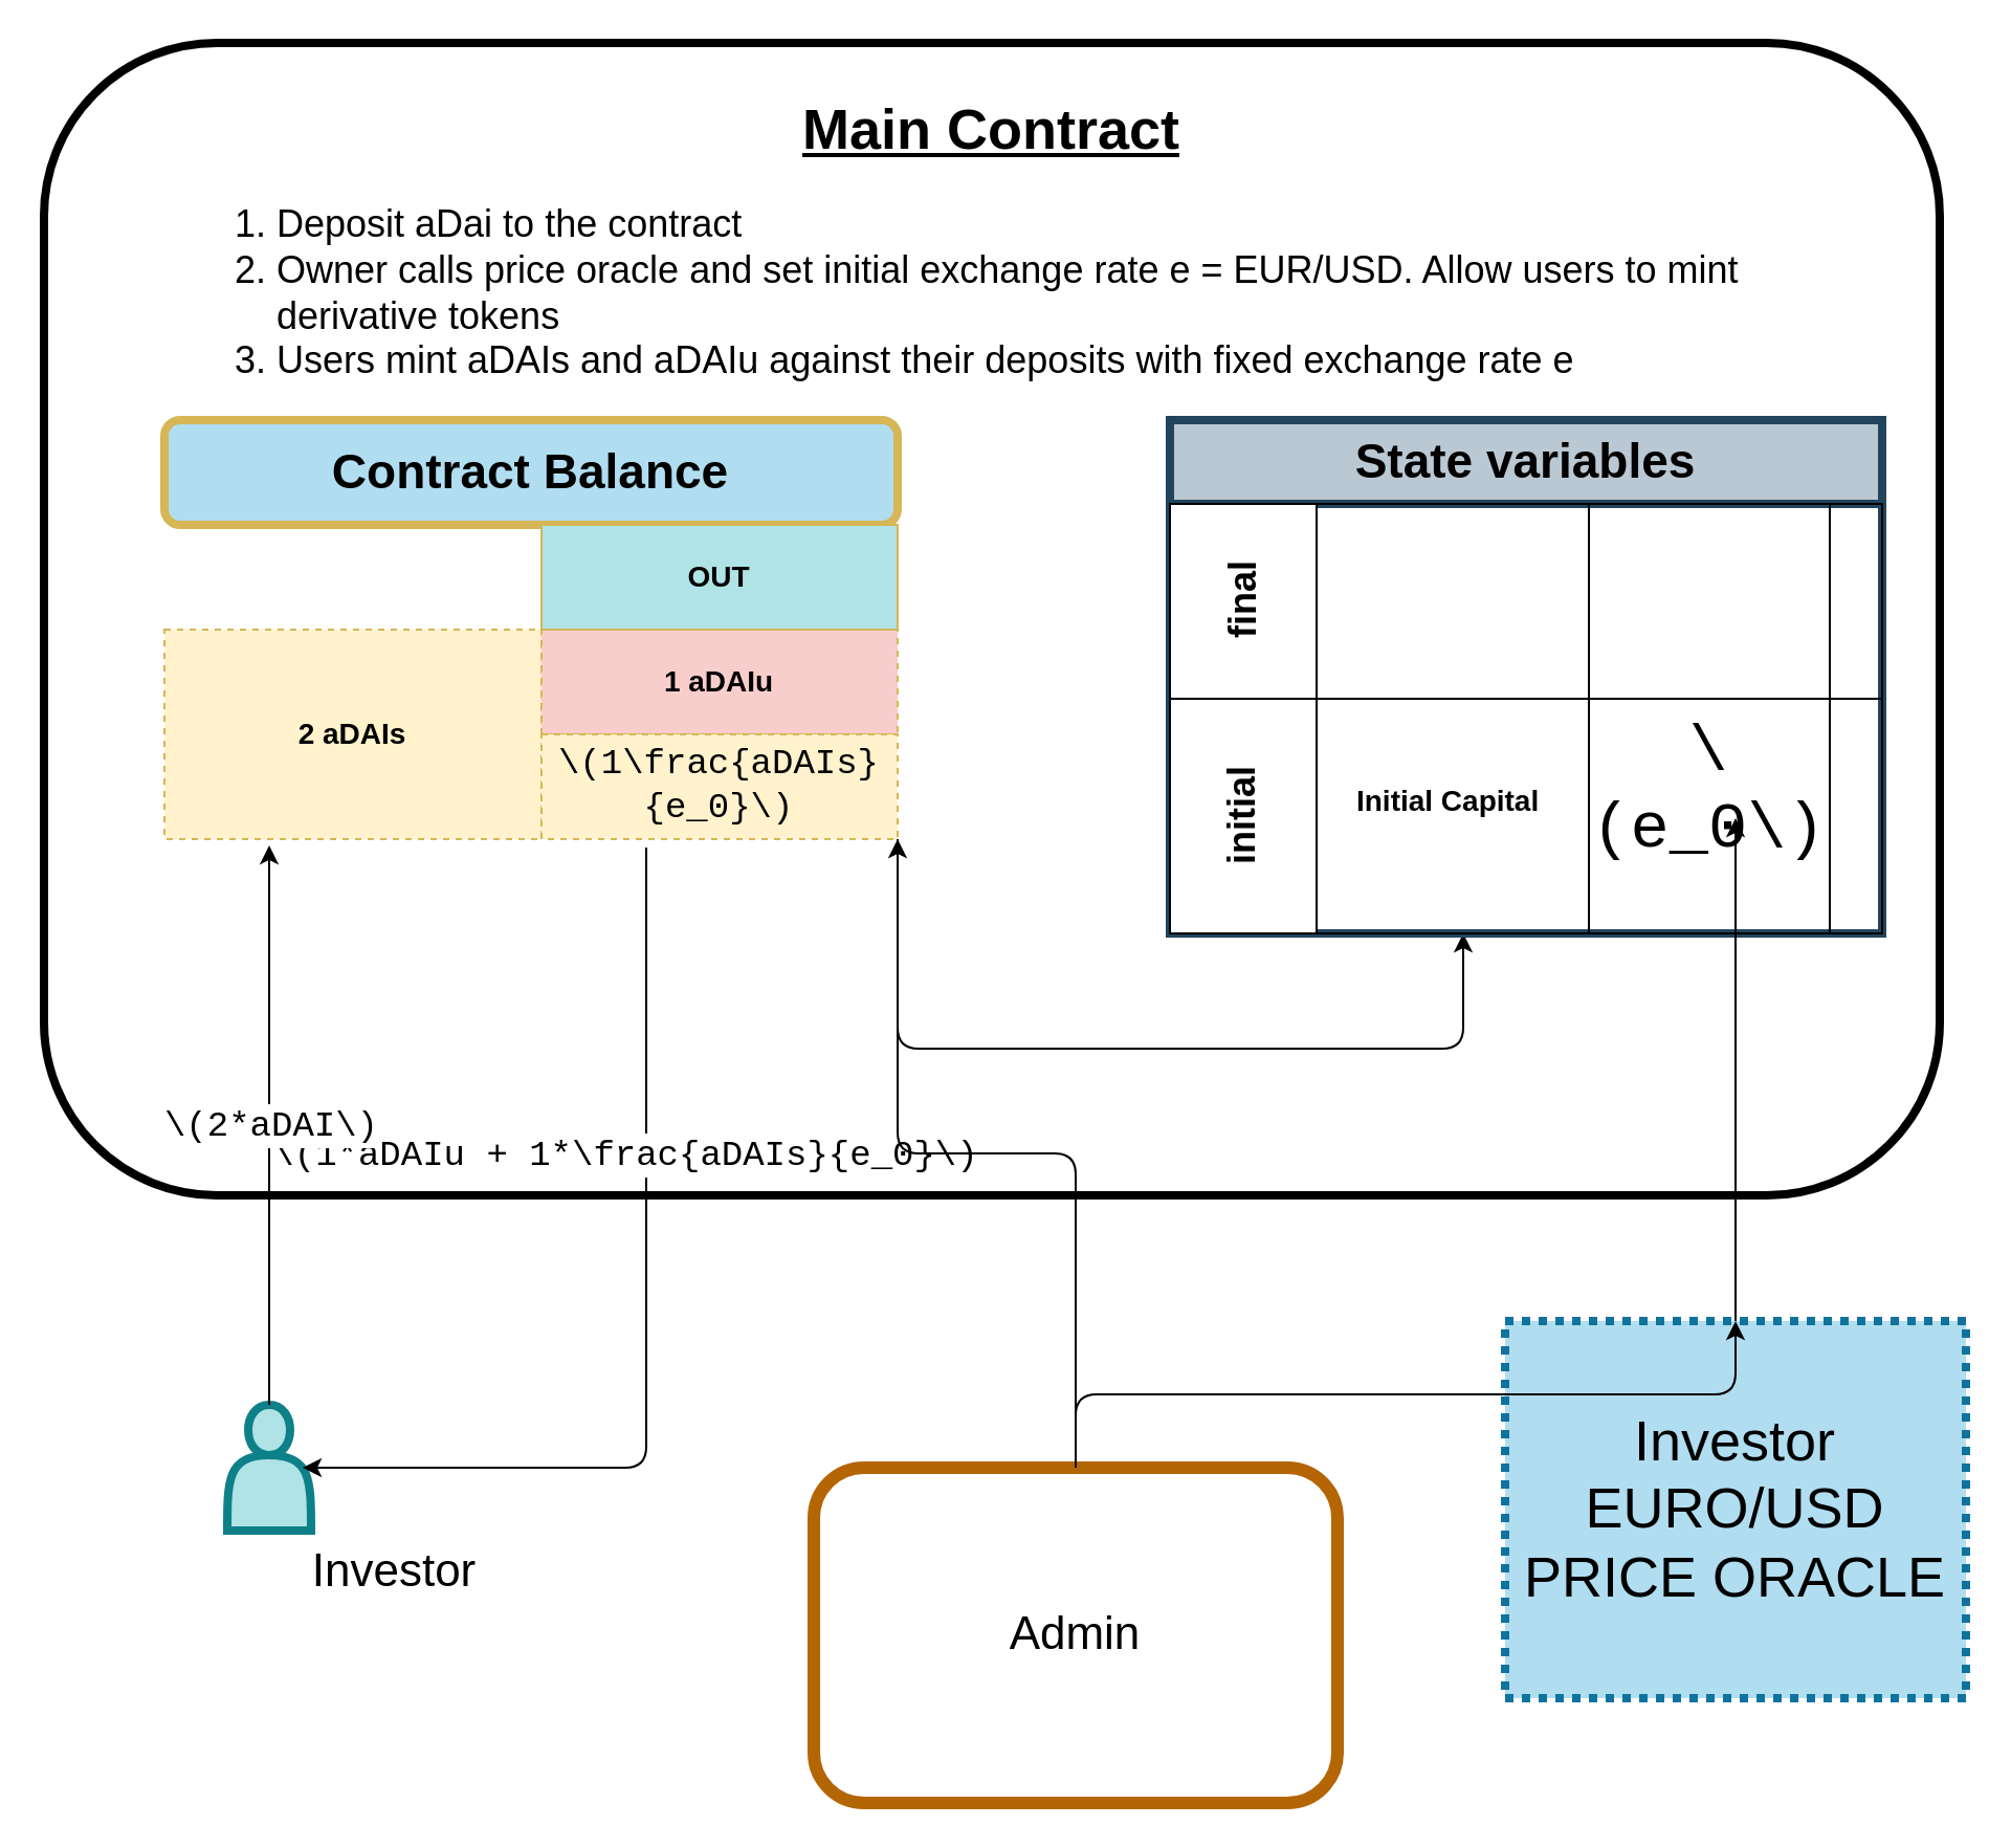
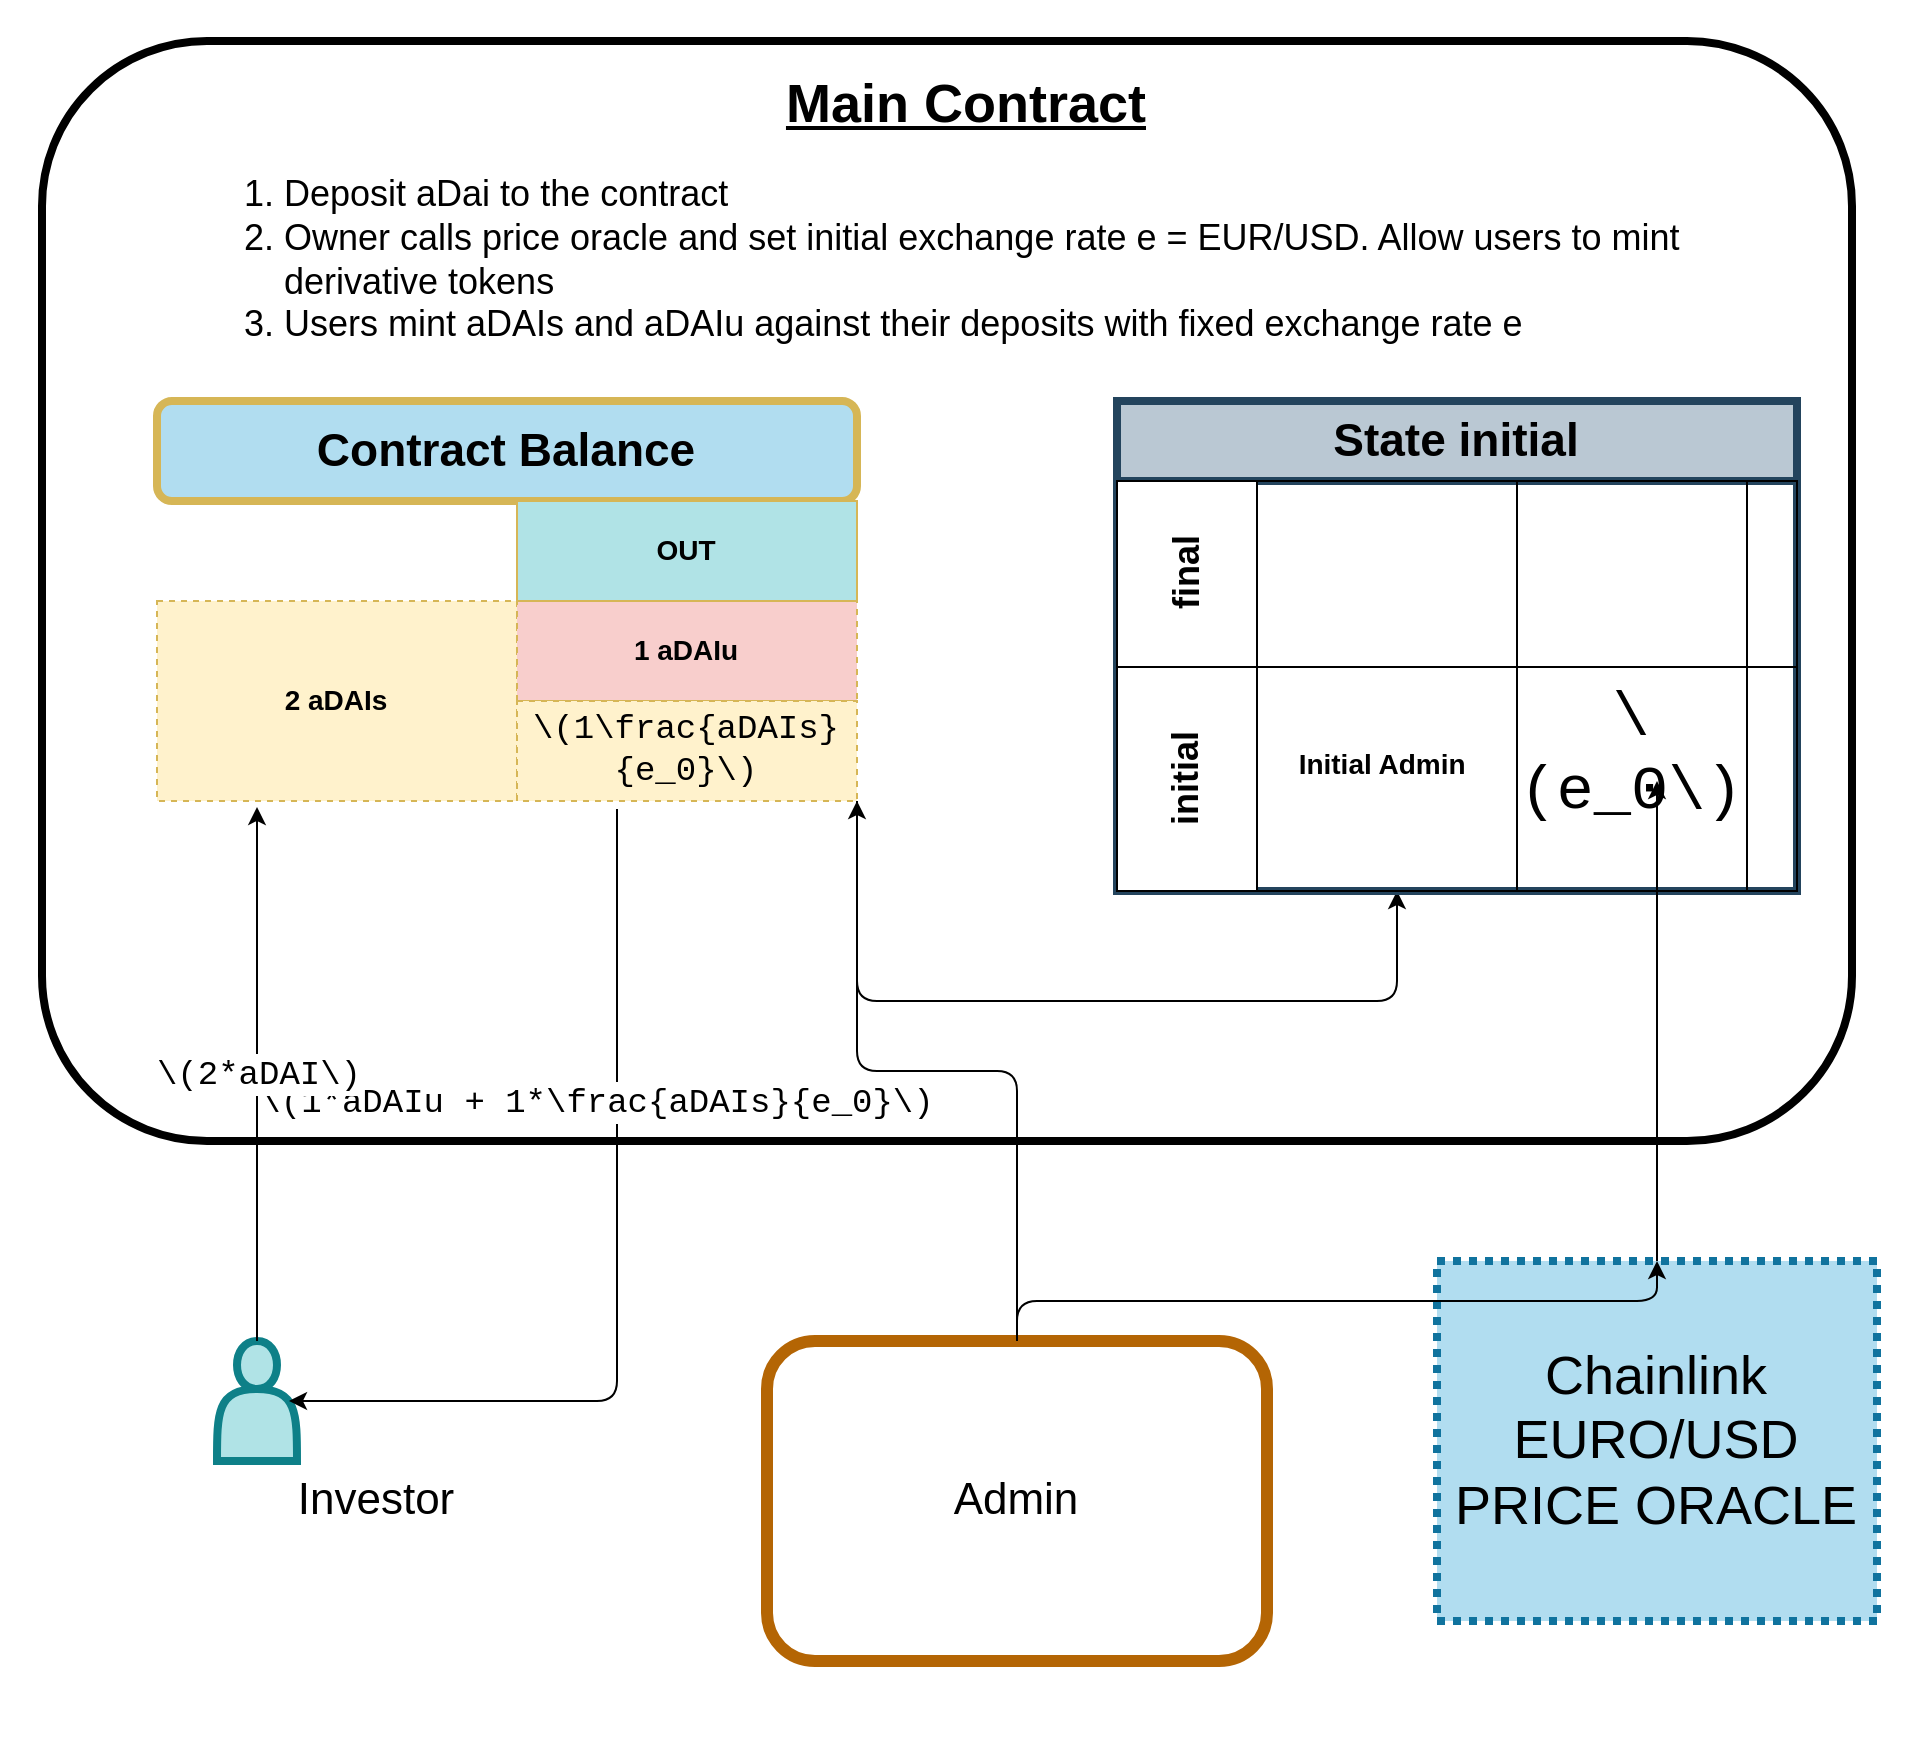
- <mxCell id="8" value="&lt;h1&gt;&lt;font style=&quot;font-size: 27px&quot;&gt;&lt;u&gt;Main Contract&lt;/u&gt;&lt;/font&gt;&lt;/h1&gt;&lt;p style=&quot;font-size: 19px&quot;&gt;&lt;/p&gt;&lt;ol style=&quot;font-size: 18px&quot;&gt;&lt;li style=&quot;text-align: left&quot;&gt;&lt;font style=&quot;font-size: 18px&quot;&gt;Deposit aDai to the contract&lt;/font&gt;&lt;/li&gt;&lt;li style=&quot;text-align: left&quot;&gt;&lt;font style=&quot;font-size: 18px&quot;&gt;Owner calls price oracle and set initial exchange rate e = EUR/USD. Allow users to mint derivative tokens&lt;/font&gt;&lt;/li&gt;&lt;li style=&quot;text-align: left&quot;&gt;&lt;font style=&quot;font-size: 18px&quot;&gt;Users mint aDAIs and aDAIu against their deposits with fixed exchange rate e&lt;/font&gt;&lt;/li&gt;&lt;/ol&gt;&lt;p&gt;&lt;/p&gt;" style="text;html=1;strokeColor=none;fillColor=none;spacing=5;spacingTop=-20;whiteSpace=wrap;overflow=hidden;rounded=0;shadow=1;dashed=1;dashPattern=1 1;labelBackgroundColor=none;fontColor=#000000;align=center;" parent="1" vertex="1"><mxGeometry x="88" y="40" width="770" height="150" as="geometry" /></mxCell>
+ <mxCell id="8" value="&lt;h1&gt;&lt;font style=&quot;font-size: 27px&quot;&gt;&lt;u&gt;Main Contract&lt;/u&gt;&lt;/font&gt;&lt;/h1&gt;&lt;p style=&quot;font-size: 19px&quot;&gt;&lt;/p&gt;&lt;ol style=&quot;font-size: 18px&quot;&gt;&lt;li style=&quot;text-align: left&quot;&gt;&lt;font style=&quot;font-size: 18px&quot;&gt;Deposit aDai to the contract&lt;/font&gt;&lt;/li&gt;&lt;li style=&quot;text-align: left&quot;&gt;&lt;font style=&quot;font-size: 18px&quot;&gt;Owner calls price oracle and set initial exchange rate e = EUR/USD. Allow users to mint derivative tokens&lt;/font&gt;&lt;/li&gt;&lt;li style=&quot;text-align: left&quot;&gt;&lt;font style=&quot;font-size: 18px&quot;&gt;Users mint aDAIs and aDAIu against their deposits with fixed exchange rate e&lt;/font&gt;&lt;/li&gt;&lt;/ol&gt;&lt;p&gt;&lt;/p&gt;" style="text;html=1;strokeColor=none;fillColor=none;spacing=5;spacingTop=-20;whiteSpace=wrap;overflow=hidden;rounded=0;shadow=1;dashed=1;dashPattern=1 1;labelBackgroundColor=none;fontColor=#000000;align=center;" parent="1" vertex="1"><mxGeometry x="98" y="30" width="770" height="150" as="geometry" /></mxCell>
- <mxCell id="13" value="State variables" style="shape=table;childLayout=tableLayout;rowLines=0;columnLines=0;startSize=40;html=1;whiteSpace=wrap;collapsible=0;recursiveResize=0;expand=0;pointerEvents=0;fontStyle=1;align=center;rounded=0;shadow=0;glass=0;labelBackgroundColor=none;sketch=0;strokeWidth=4;fontSize=23;strokeColor=#23445d;fillColor=#BAC8D3;" parent="1" vertex="1"><mxGeometry x="558" y="200" width="340" height="245" as="geometry" /></mxCell>
+ <mxCell id="13" value="State initial" style="shape=table;childLayout=tableLayout;rowLines=0;columnLines=0;startSize=40;html=1;whiteSpace=wrap;collapsible=0;recursiveResize=0;expand=0;pointerEvents=0;fontStyle=1;align=center;rounded=0;shadow=0;glass=0;labelBackgroundColor=none;sketch=0;strokeWidth=4;fontSize=23;strokeColor=#23445d;fillColor=#BAC8D3;" parent="1" vertex="1"><mxGeometry x="558" y="200" width="340" height="245" as="geometry" /></mxCell>
- <mxCell id="19" value="&lt;div style=&quot;font-size: 14px;&quot;&gt;&lt;br style=&quot;font-size: 14px;&quot;&gt;&lt;br style=&quot;font-size: 14px;&quot;&gt;&lt;span style=&quot;font-size: 14px;&quot;&gt;Initial Capital&amp;nbsp;&lt;/span&gt;&lt;br style=&quot;font-size: 14px;&quot;&gt;&lt;/div&gt;" style="swimlane;connectable=0;startSize=0;html=1;whiteSpace=wrap;collapsible=0;recursiveResize=0;expand=0;pointerEvents=0;align=center;verticalAlign=top;textDirection=ltr;fontSize=14;" parent="18" vertex="1"><mxGeometry x="70" width="130" height="112" as="geometry" /></mxCell>
+ <mxCell id="19" value="&lt;div style=&quot;font-size: 14px;&quot;&gt;&lt;br style=&quot;font-size: 14px;&quot;&gt;&lt;br style=&quot;font-size: 14px;&quot;&gt;&lt;span style=&quot;font-size: 14px;&quot;&gt;Initial Admin&amp;nbsp;&lt;/span&gt;&lt;br style=&quot;font-size: 14px;&quot;&gt;&lt;/div&gt;" style="swimlane;connectable=0;startSize=0;html=1;whiteSpace=wrap;collapsible=0;recursiveResize=0;expand=0;pointerEvents=0;align=center;verticalAlign=top;textDirection=ltr;fontSize=14;" parent="18" vertex="1"><mxGeometry x="70" width="130" height="112" as="geometry" /></mxCell>
- <mxCell id="2" value="&lt;span style=&quot;font-size: 27px&quot;&gt;Investor EURO/USD &lt;br&gt;PRICE ORACLE&lt;/span&gt;" style="rounded=0;whiteSpace=wrap;html=1;shadow=0;dashed=1;dashPattern=1 1;labelBackgroundColor=none;strokeWidth=4;align=center;strokeColor=#10739e;glass=0;sketch=0;fillColor=#b1ddf0;fontSize=27;" parent="1" vertex="1"><mxGeometry x="718" y="630" width="220" height="180" as="geometry" /></mxCell>
+ <mxCell id="2" value="&lt;span style=&quot;font-size: 27px&quot;&gt;Chainlink EURO/USD &lt;br&gt;PRICE ORACLE&lt;/span&gt;" style="rounded=0;whiteSpace=wrap;html=1;shadow=0;dashed=1;dashPattern=1 1;labelBackgroundColor=none;strokeWidth=4;align=center;strokeColor=#10739e;glass=0;sketch=0;fillColor=#b1ddf0;fontSize=27;" parent="1" vertex="1"><mxGeometry x="718" y="630" width="220" height="180" as="geometry" /></mxCell>
- <mxCell id="9" value="Admin" style="rounded=1;whiteSpace=wrap;html=1;shadow=0;glass=1;labelBackgroundColor=none;sketch=0;strokeWidth=6;fontFamily=Helvetica;fontSize=22;align=center;strokeColor=#b46504;fillColor=none;" parent="1" vertex="1"><mxGeometry x="388" y="700" width="250" height="160" as="geometry" /></mxCell>
+ <mxCell id="9" value="Admin" style="rounded=1;whiteSpace=wrap;html=1;shadow=0;glass=1;labelBackgroundColor=none;sketch=0;strokeWidth=6;fontFamily=Helvetica;fontSize=22;align=center;strokeColor=#b46504;fillColor=none;" parent="1" vertex="1"><mxGeometry x="383" y="670" width="250" height="160" as="geometry" /></mxCell>
